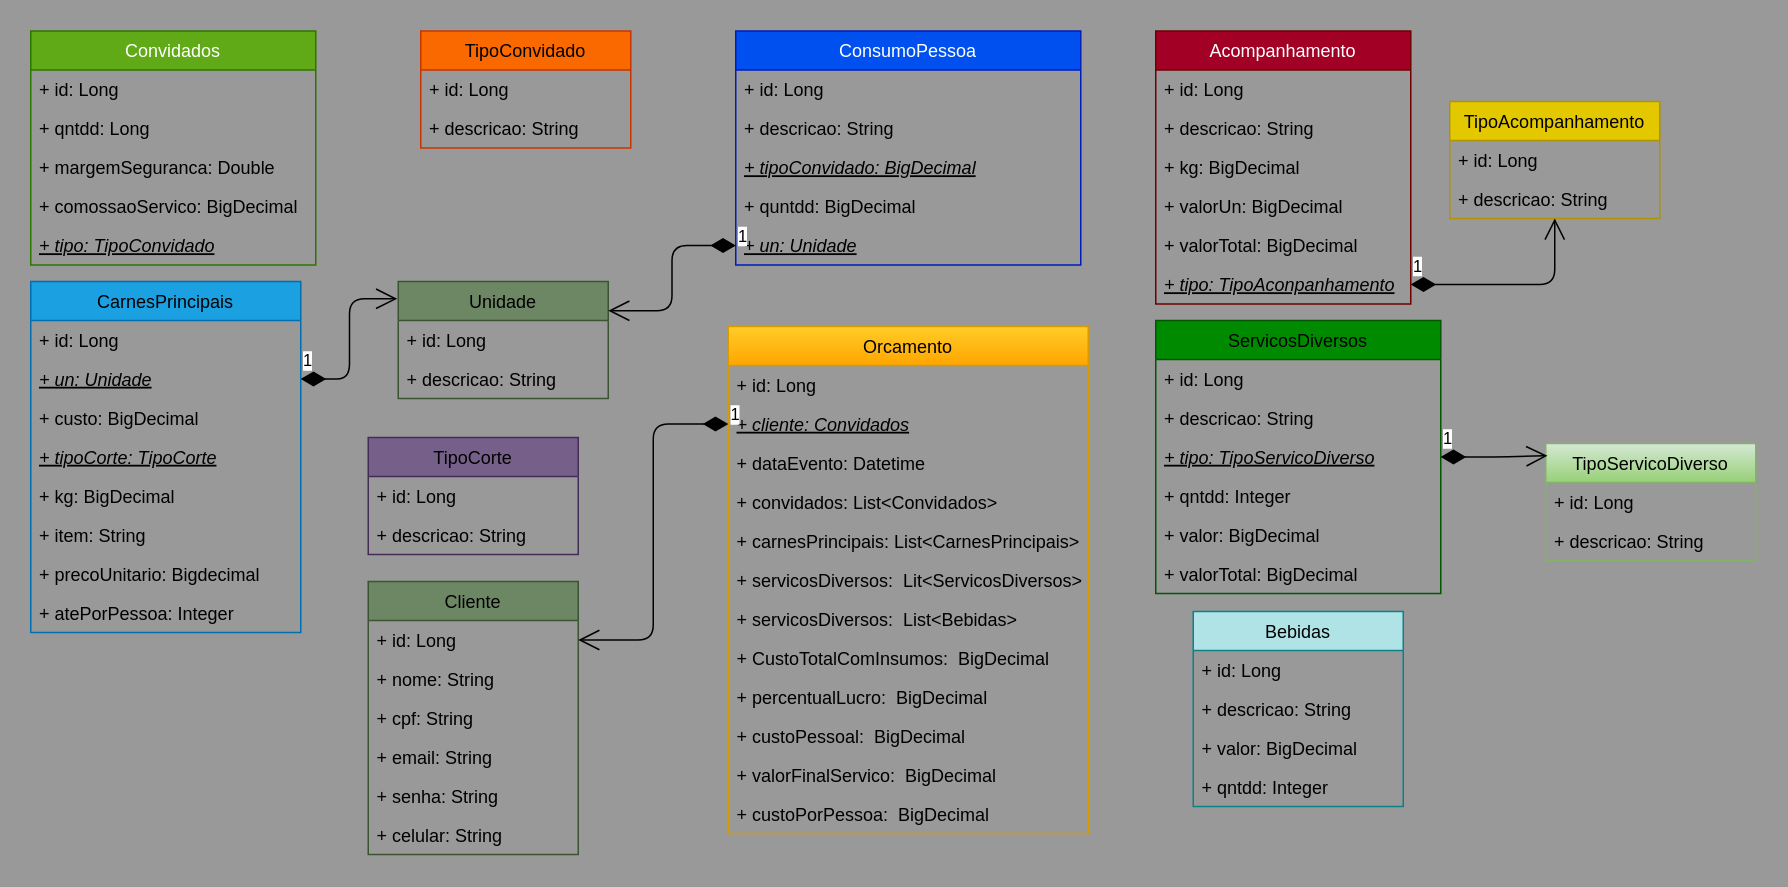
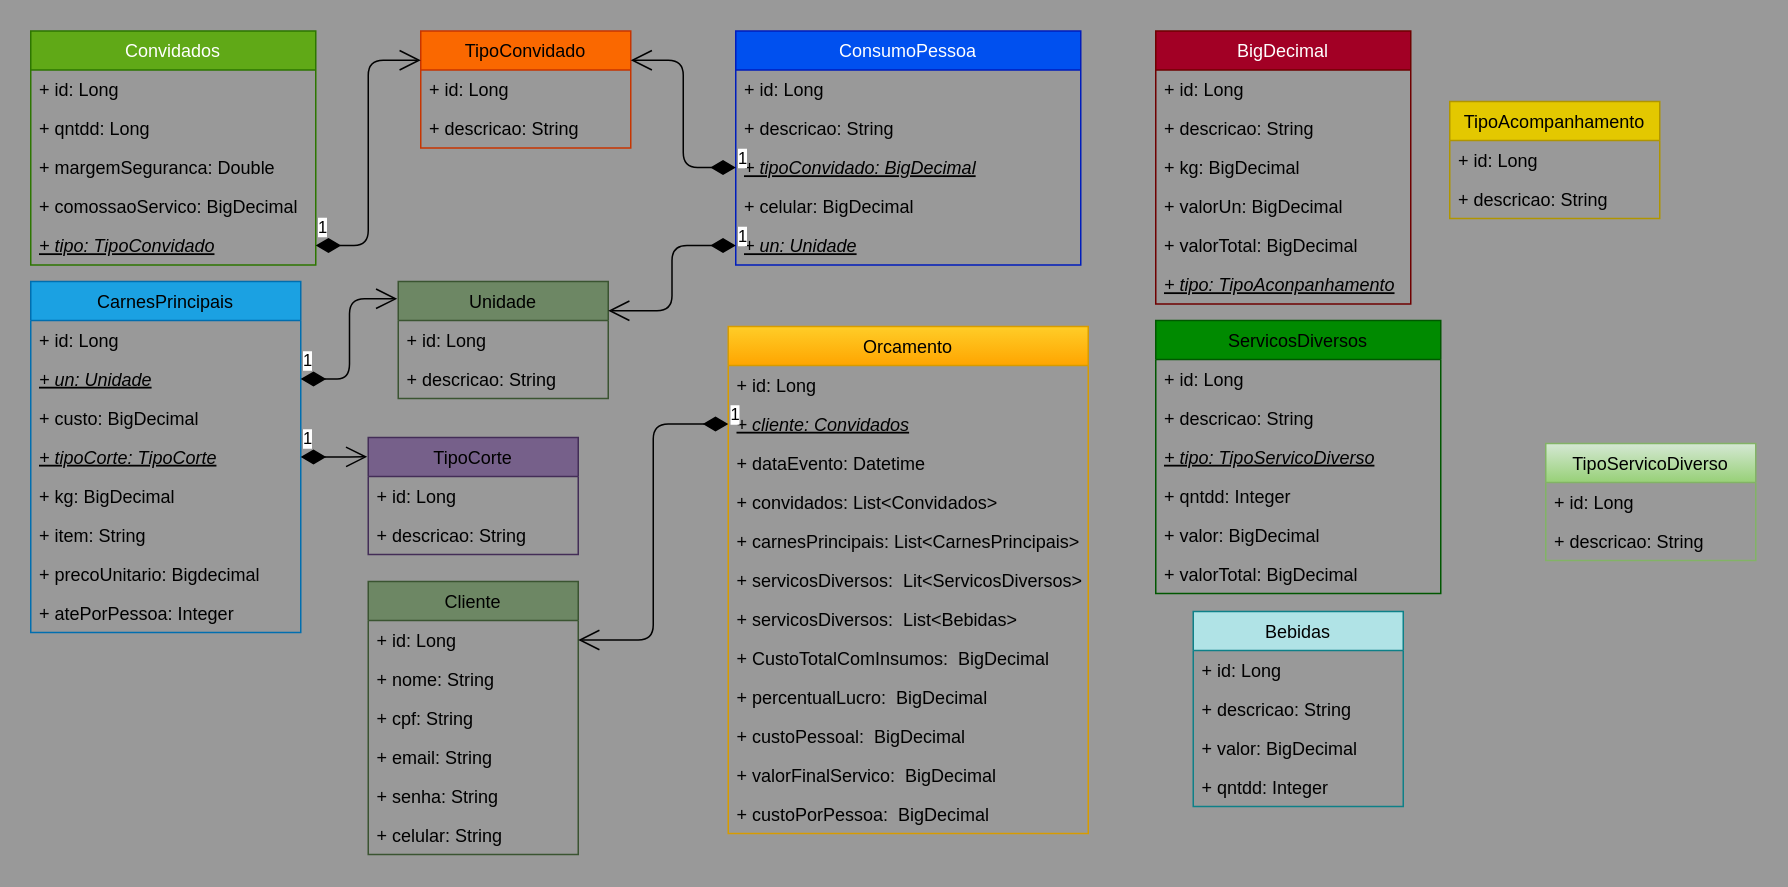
- <mxCell id="25" value="Acompanhamento" style="swimlane;fontStyle=0;childLayout=stackLayout;horizontal=1;startSize=26;fillColor=#a20025;horizontalStack=0;resizeParent=1;resizeParentMax=0;resizeLast=0;collapsible=1;marginBottom=0;fontColor=#ffffff;strokeColor=#6F0000;" parent="1" vertex="1"><mxGeometry x="770" y="20" width="170" height="182" as="geometry" /></mxCell>
+ <mxCell id="25" value="BigDecimal" style="swimlane;fontStyle=0;childLayout=stackLayout;horizontal=1;startSize=26;fillColor=#a20025;horizontalStack=0;resizeParent=1;resizeParentMax=0;resizeLast=0;collapsible=1;marginBottom=0;fontColor=#ffffff;strokeColor=#6F0000;" parent="1" vertex="1"><mxGeometry x="770" y="20" width="170" height="182" as="geometry" /></mxCell>
+ <mxCell id="58" value="1" style="endArrow=open;html=1;endSize=12;startArrow=diamondThin;startSize=14;startFill=1;edgeStyle=orthogonalEdgeStyle;align=left;verticalAlign=bottom;entryX=1;entryY=0.25;entryDx=0;entryDy=0;fontColor=#000000;" parent="1" source="51" target="17" edge="1"><mxGeometry x="-1" y="3" relative="1" as="geometry"><mxPoint x="460" y="297" as="sourcePoint" /><mxPoint x="620" y="297" as="targetPoint" /></mxGeometry></mxCell>
+ <mxCell id="20" value="1" style="endArrow=open;html=1;endSize=12;startArrow=diamondThin;startSize=14;startFill=1;edgeStyle=orthogonalEdgeStyle;align=left;verticalAlign=bottom;entryX=0;entryY=0.25;entryDx=0;entryDy=0;fontColor=#000000;" parent="1" source="7" target="17" edge="1"><mxGeometry x="-1" y="3" relative="1" as="geometry"><mxPoint x="200" y="164" as="sourcePoint" /><mxPoint x="360" y="164" as="targetPoint" /></mxGeometry></mxCell>
- <mxCell id="52" value="+ quntdd: BigDecimal" style="text;strokeColor=none;fillColor=none;align=left;verticalAlign=top;spacingLeft=4;spacingRight=4;overflow=hidden;rotatable=0;points=[[0,0.5],[1,0.5]];portConstraint=eastwest;fontColor=#000000;" parent="48" vertex="1"><mxGeometry y="104" width="230" height="26" as="geometry" /></mxCell>
+ <mxCell id="52" value="+ celular: BigDecimal" style="text;strokeColor=none;fillColor=none;align=left;verticalAlign=top;spacingLeft=4;spacingRight=4;overflow=hidden;rotatable=0;points=[[0,0.5],[1,0.5]];portConstraint=eastwest;fontColor=#000000;" parent="48" vertex="1"><mxGeometry y="104" width="230" height="26" as="geometry" /></mxCell>
- <mxCell id="35" value="1" style="endArrow=open;html=1;endSize=12;startArrow=diamondThin;startSize=14;startFill=1;edgeStyle=orthogonalEdgeStyle;align=left;verticalAlign=bottom;fontColor=#000000;" parent="1" source="31" target="32" edge="1"><mxGeometry x="-1" y="3" relative="1" as="geometry"><mxPoint x="690" y="1152" as="sourcePoint" /><mxPoint x="790" y="1137" as="targetPoint" /></mxGeometry></mxCell>
- <mxCell id="57" value="1" style="endArrow=open;html=1;endSize=12;startArrow=diamondThin;startSize=14;startFill=1;edgeStyle=orthogonalEdgeStyle;align=left;verticalAlign=bottom;entryX=0.008;entryY=0.105;entryDx=0;entryDy=0;entryPerimeter=0;fontColor=#000000;" parent="1" source="44" target="54" edge="1"><mxGeometry x="-1" y="3" relative="1" as="geometry"><mxPoint x="180" y="713" as="sourcePoint" /><mxPoint x="290" y="677" as="targetPoint" /></mxGeometry></mxCell>
+ <mxCell id="24" value="1" style="endArrow=open;html=1;endSize=12;startArrow=diamondThin;startSize=14;startFill=1;edgeStyle=orthogonalEdgeStyle;align=left;verticalAlign=bottom;entryX=-0.005;entryY=0.165;entryDx=0;entryDy=0;entryPerimeter=0;fontColor=#000000;" parent="1" source="12" target="21" edge="1"><mxGeometry x="-1" y="3" relative="1" as="geometry"><mxPoint x="300" y="307" as="sourcePoint" /><mxPoint x="460" y="307" as="targetPoint" /></mxGeometry></mxCell>
